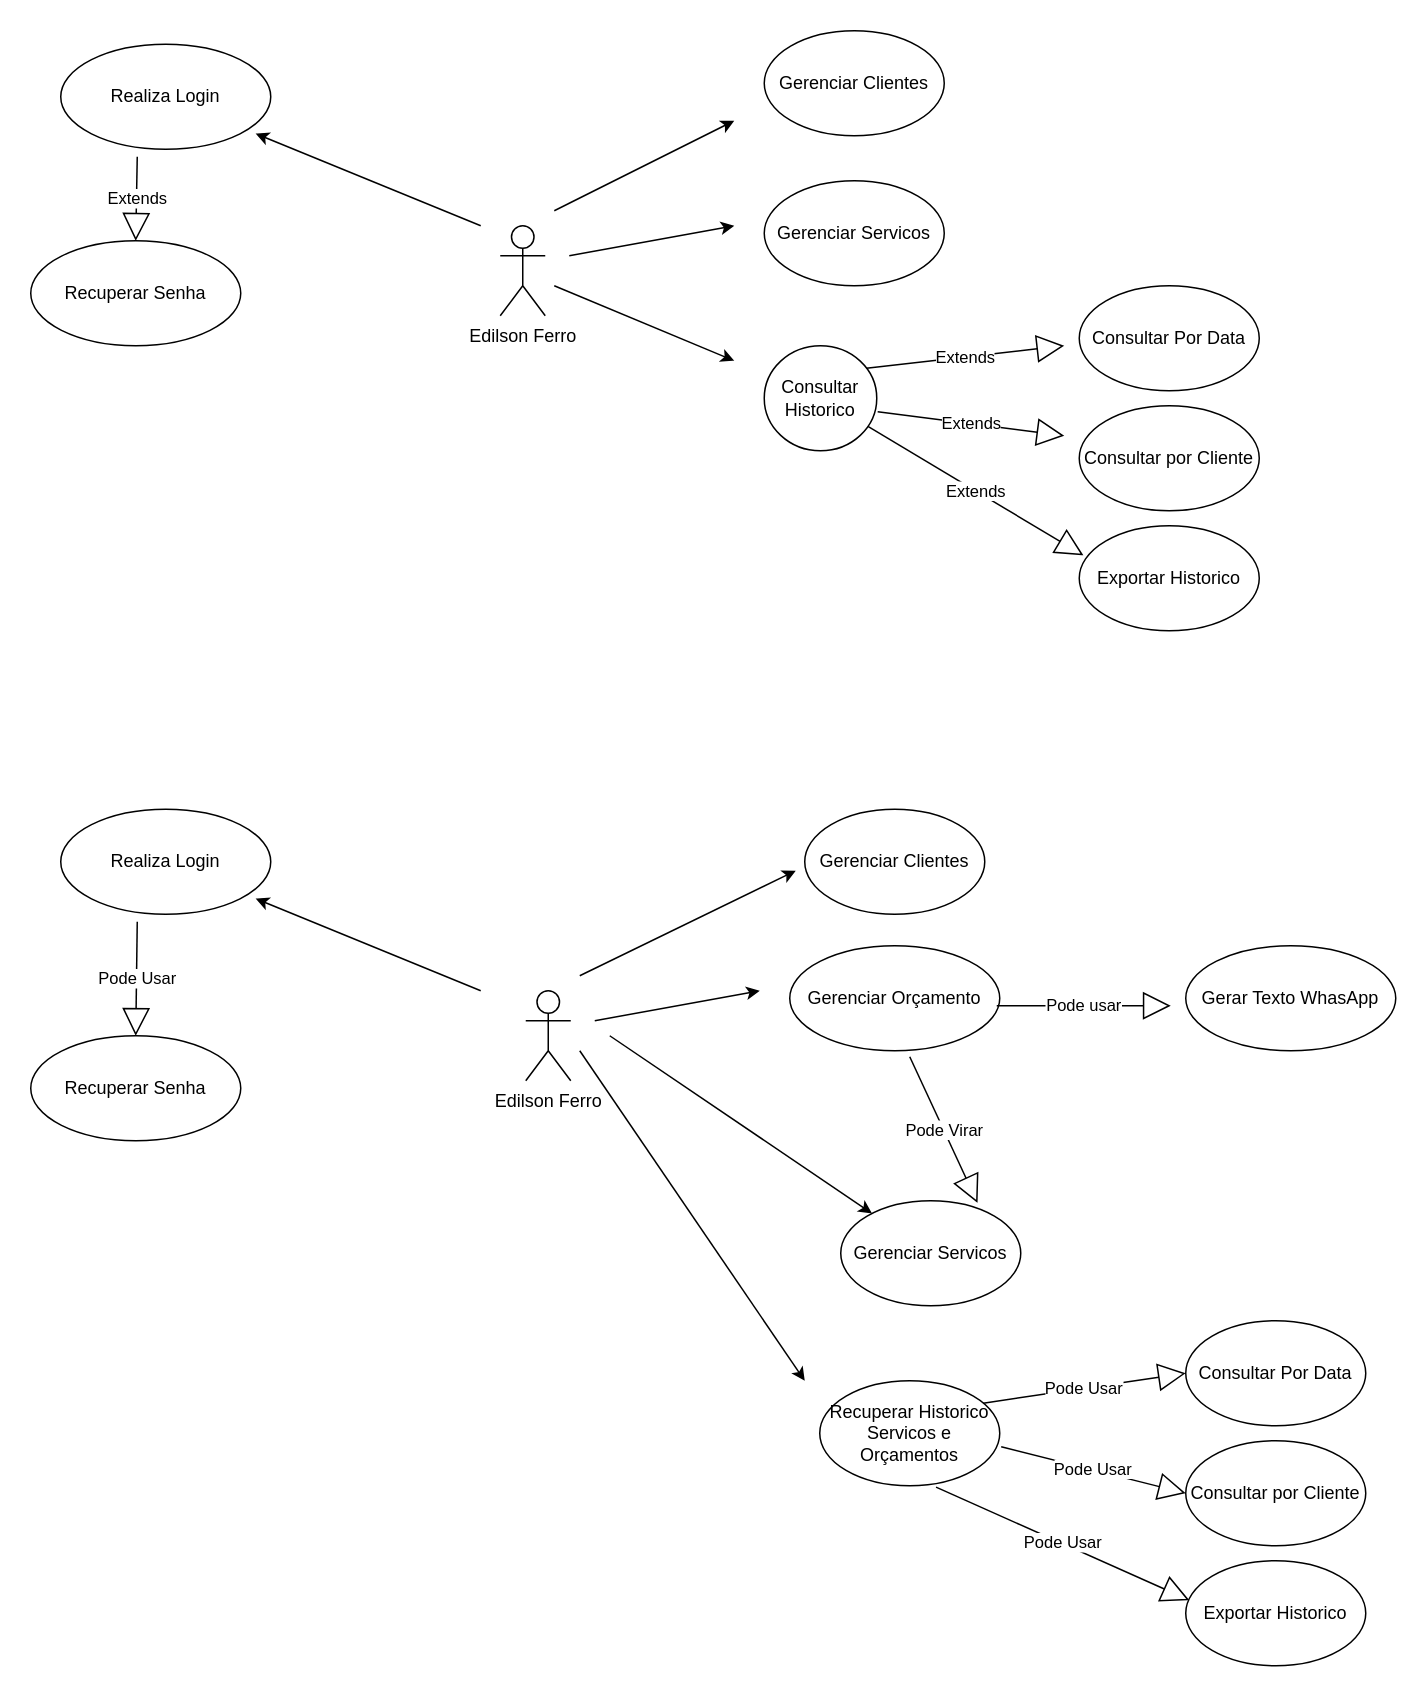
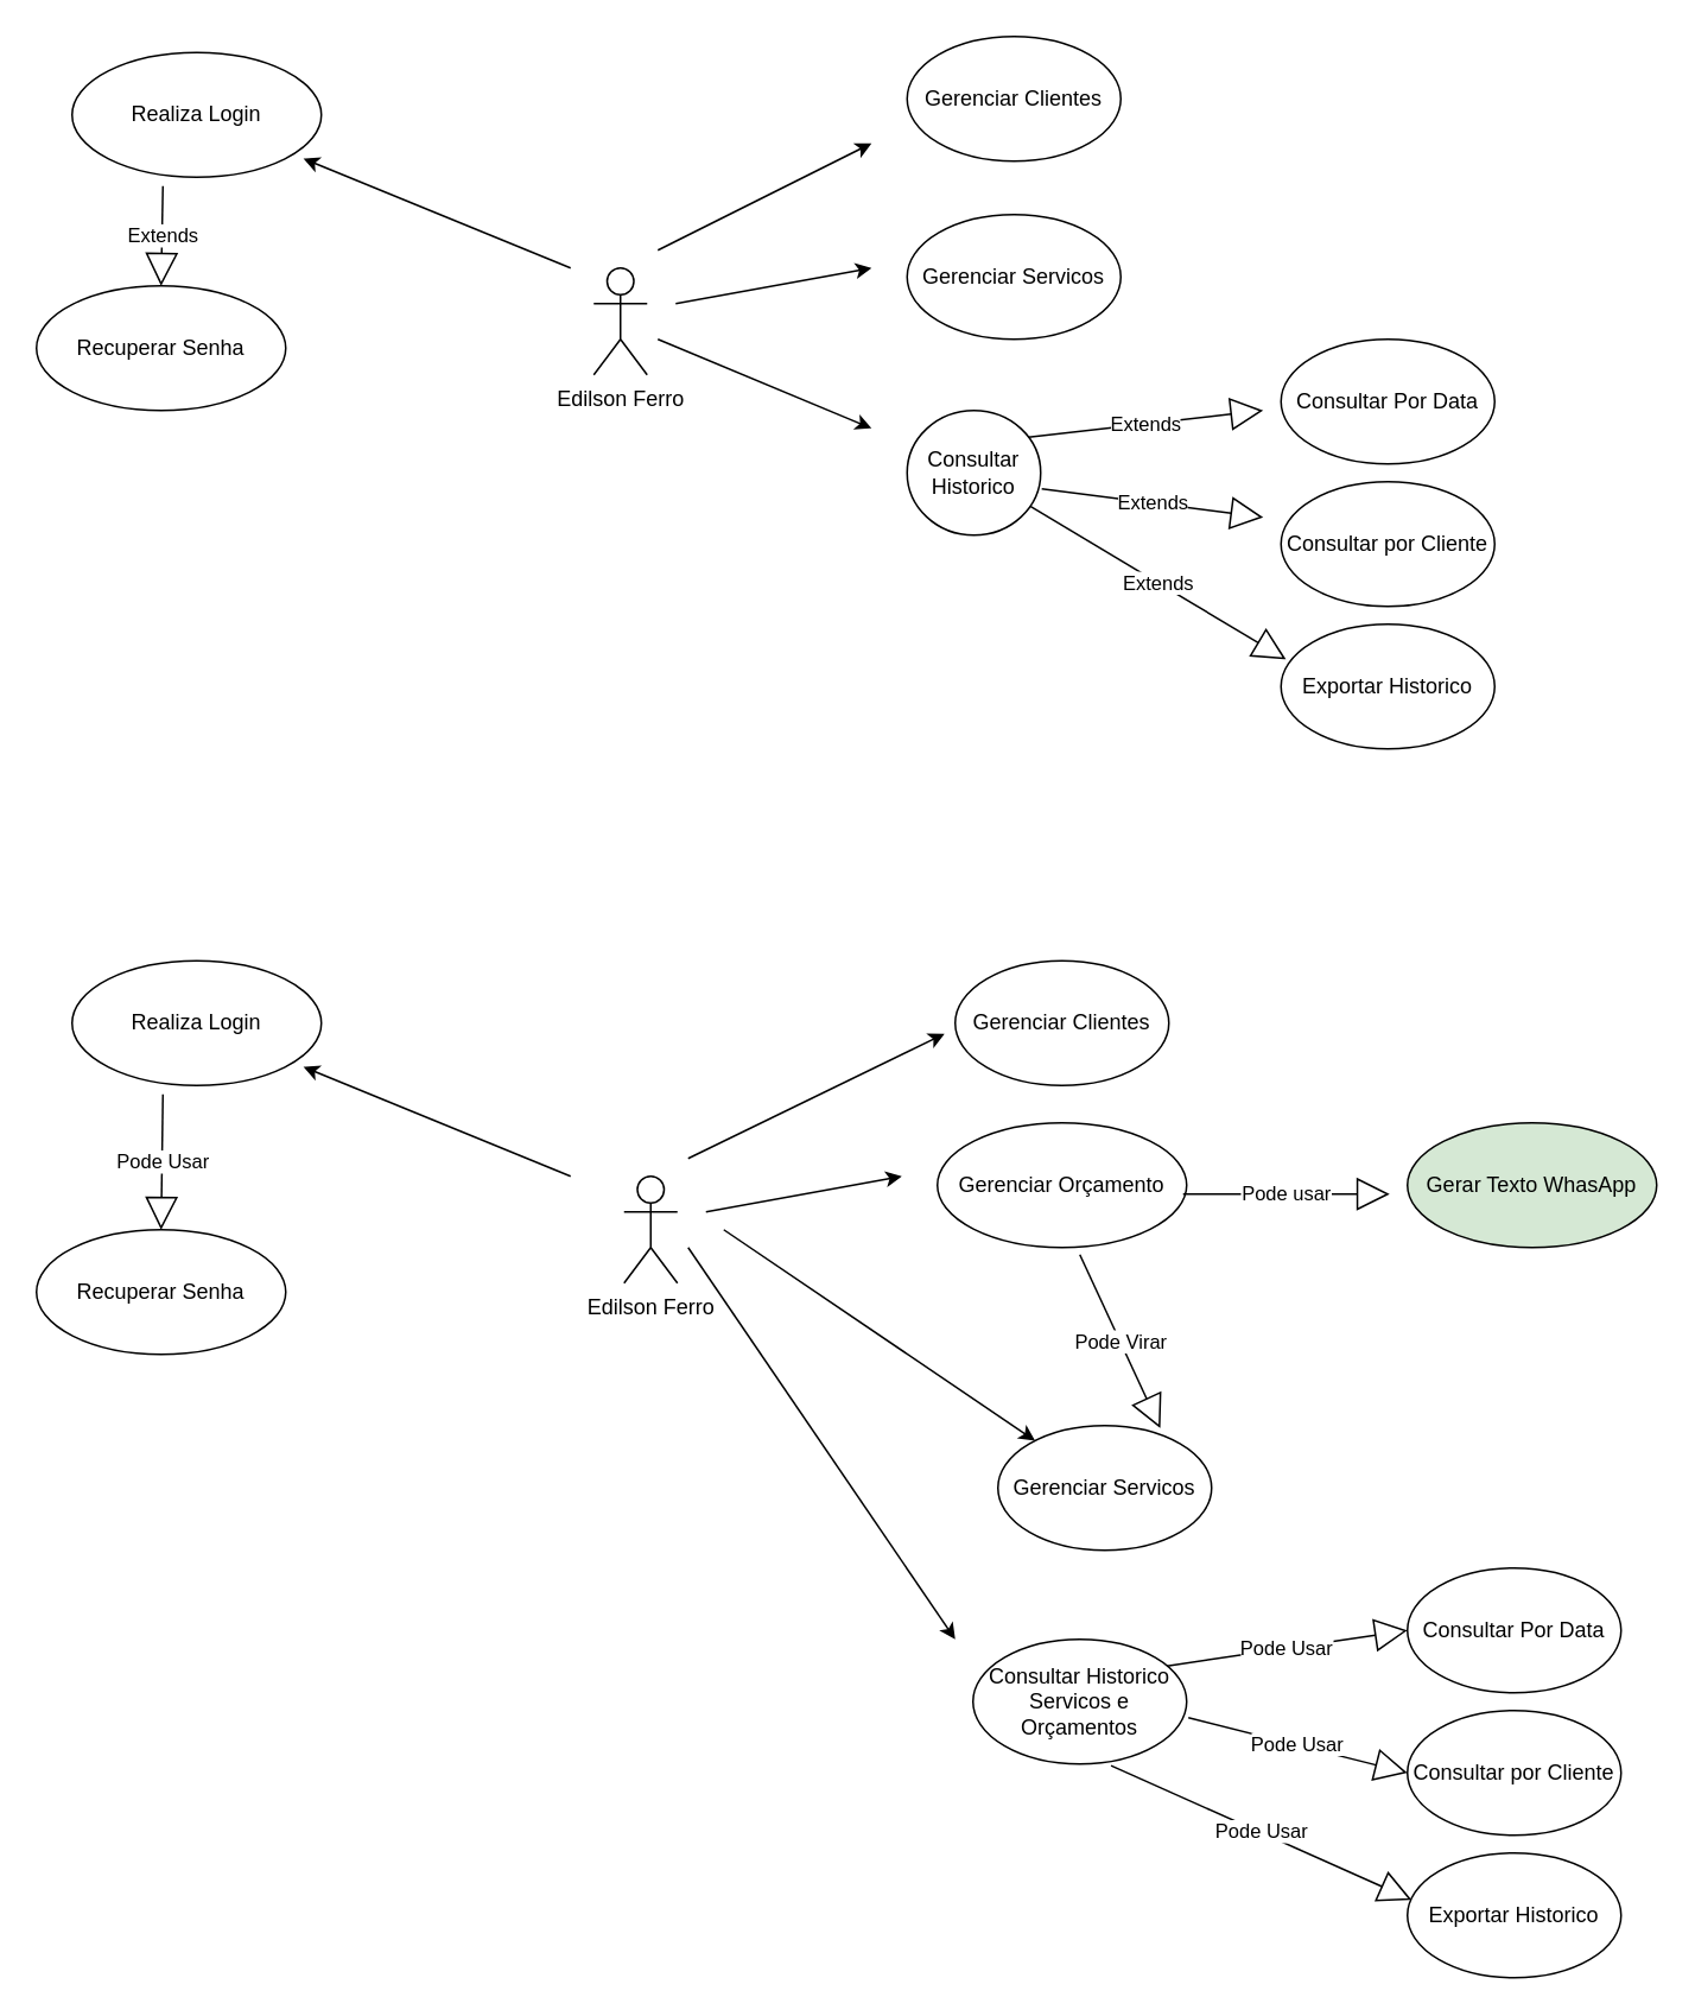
- <mxCell id="39" value="Gerar Texto WhasApp" style="ellipse;whiteSpace=wrap;html=1;" vertex="1" parent="1"><mxGeometry x="790" y="630" width="140" height="70" as="geometry" /></mxCell>
+ <mxCell id="39" value="Gerar Texto WhasApp" style="ellipse;whiteSpace=wrap;html=1;fillColor=#d5e8d4;" vertex="1" parent="1"><mxGeometry x="790" y="630" width="140" height="70" as="geometry" /></mxCell>
- <mxCell id="17" value="Recuperar Historico Servicos e Orçamentos" style="ellipse;whiteSpace=wrap;html=1;" vertex="1" parent="1"><mxGeometry x="546" y="920" width="120" height="70" as="geometry" /></mxCell>
+ <mxCell id="17" value="Consultar Historico Servicos e Orçamentos" style="ellipse;whiteSpace=wrap;html=1;" vertex="1" parent="1"><mxGeometry x="546" y="920" width="120" height="70" as="geometry" /></mxCell>
